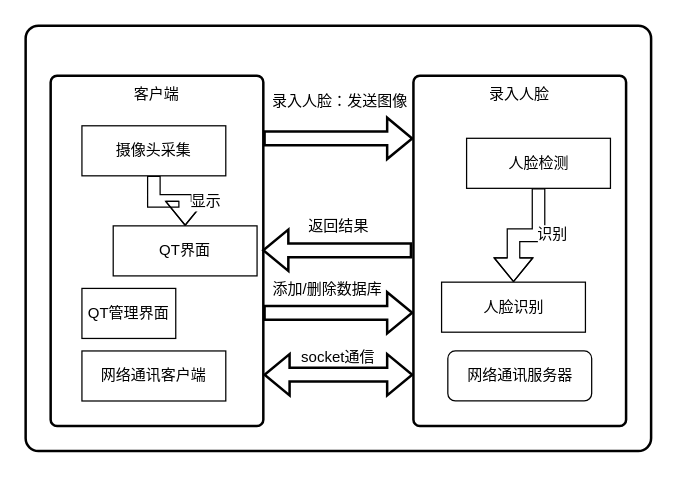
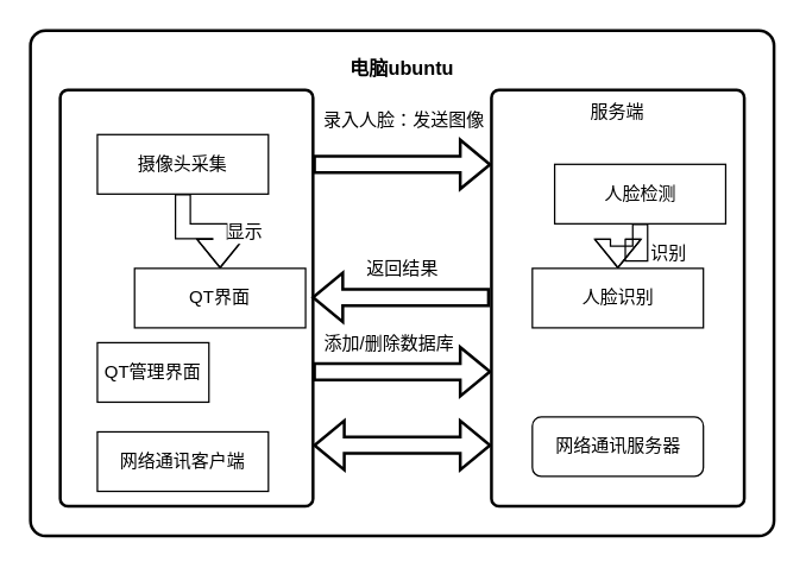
+ <mxCell id="4" value="&lt;font style=&quot;font-size: 13px;&quot;&gt;&lt;b&gt;电脑ubuntu&lt;/b&gt;&lt;/font&gt;" style="text;html=1;align=center;verticalAlign=middle;whiteSpace=wrap;rounded=0;fontFamily=Helvetica;fontSize=12;fontColor=default;" parent="1" vertex="1"><mxGeometry x="210" y="30" width="120" height="30" as="geometry" /></mxCell>
- <mxCell id="5" value="客户端" style="text;html=1;align=center;verticalAlign=middle;whiteSpace=wrap;rounded=0;fontFamily=Helvetica;fontSize=12;fontColor=default;" parent="1" vertex="1"><mxGeometry x="95" y="60" width="60" height="30" as="geometry" /></mxCell>
- <mxCell id="13" value="录入人脸" style="text;html=1;align=center;verticalAlign=middle;whiteSpace=wrap;rounded=0;fontFamily=Helvetica;fontSize=12;fontColor=default;" parent="1" vertex="1"><mxGeometry x="385" y="60" width="60" height="30" as="geometry" /></mxCell>
+ <mxCell id="13" value="服务端" style="text;html=1;align=center;verticalAlign=middle;whiteSpace=wrap;rounded=0;fontFamily=Helvetica;fontSize=12;fontColor=default;" parent="1" vertex="1"><mxGeometry x="385" y="60" width="60" height="30" as="geometry" /></mxCell>
- <mxCell id="8" value="摄像头采集" style="rounded=0;whiteSpace=wrap;html=1;strokeColor=default;align=center;verticalAlign=middle;fontFamily=Helvetica;fontSize=12;fontColor=default;fillColor=default;" parent="1" vertex="1"><mxGeometry x="65" y="100" width="115" height="40" as="geometry" /></mxCell>
+ <mxCell id="8" value="摄像头采集" style="rounded=0;whiteSpace=wrap;html=1;strokeColor=default;align=center;verticalAlign=middle;fontFamily=Helvetica;fontSize=12;fontColor=default;fillColor=default;" parent="1" vertex="1"><mxGeometry x="65" y="90" width="115" height="40" as="geometry" /></mxCell>
- <mxCell id="19" value="人脸识别" style="rounded=0;whiteSpace=wrap;html=1;strokeColor=default;align=center;verticalAlign=middle;fontFamily=Helvetica;fontSize=12;fontColor=default;fillColor=default;" parent="1" vertex="1"><mxGeometry x="352.5" y="225" width="115" height="40" as="geometry" /></mxCell>
+ <mxCell id="19" value="人脸识别" style="rounded=0;whiteSpace=wrap;html=1;strokeColor=default;align=center;verticalAlign=middle;fontFamily=Helvetica;fontSize=12;fontColor=default;fillColor=default;" parent="1" vertex="1"><mxGeometry x="357.5" y="180" width="115" height="40" as="geometry" /></mxCell>
- <mxCell id="26" value="socket通信" style="text;html=1;align=center;verticalAlign=middle;whiteSpace=wrap;rounded=0;fontFamily=Helvetica;fontSize=12;fontColor=default;" parent="1" vertex="1"><mxGeometry x="235" y="270" width="70" height="30" as="geometry" /></mxCell>
- <mxCell id="11" value="网络通讯客户端" style="rounded=0;whiteSpace=wrap;html=1;strokeColor=default;align=center;verticalAlign=middle;fontFamily=Helvetica;fontSize=12;fontColor=default;fillColor=default;" parent="1" vertex="1"><mxGeometry x="65" y="280" width="115" height="40" as="geometry" /></mxCell>
+ <mxCell id="11" value="网络通讯客户端" style="rounded=0;whiteSpace=wrap;html=1;strokeColor=default;align=center;verticalAlign=middle;fontFamily=Helvetica;fontSize=12;fontColor=default;fillColor=default;" parent="1" vertex="1"><mxGeometry x="65" y="290" width="115" height="40" as="geometry" /></mxCell>
